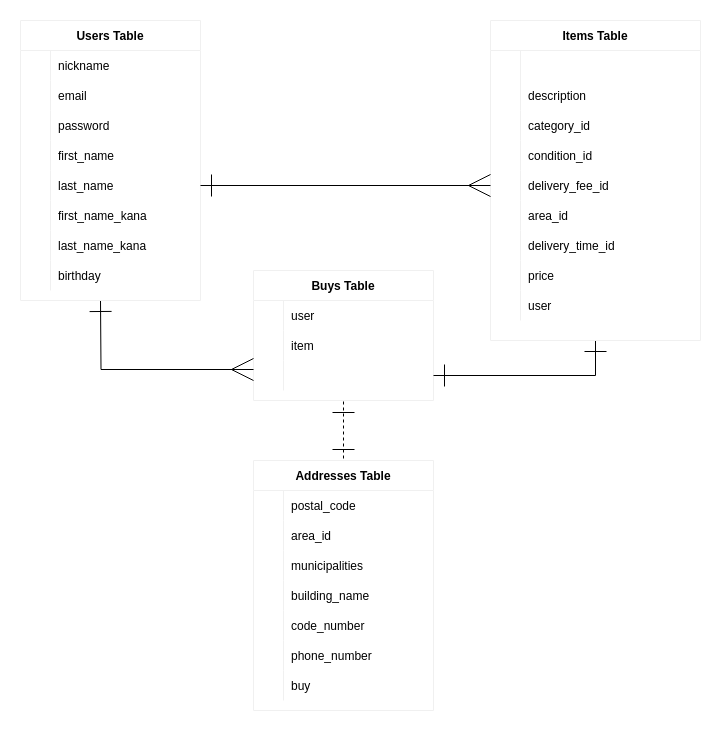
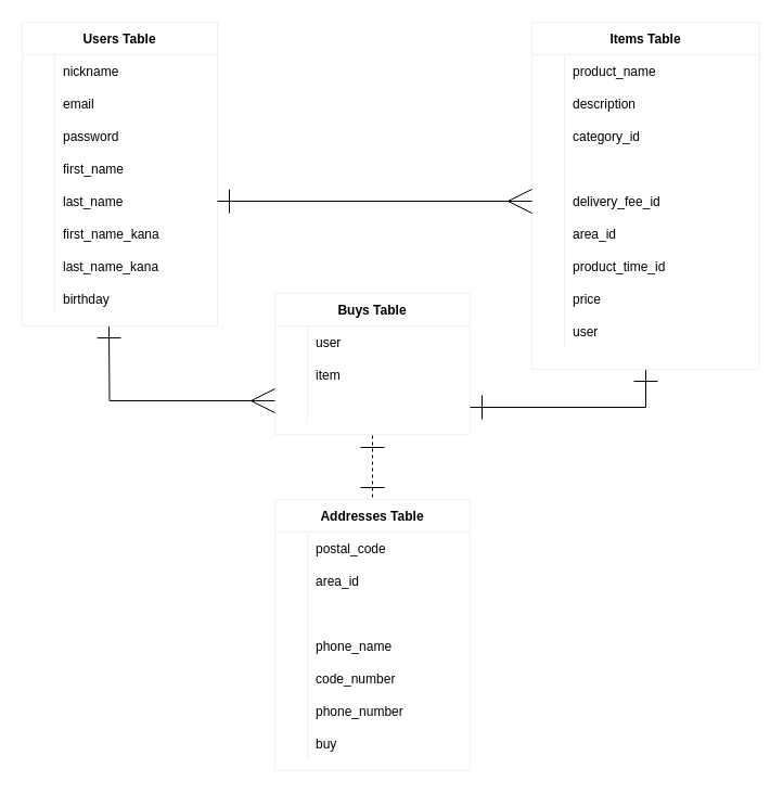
+ <mxCell id="18" value="product_name" style="shape=partialRectangle;connectable=0;fillColor=none;top=0;left=0;bottom=0;right=0;align=left;spacingLeft=6;overflow=hidden;" parent="16" vertex="1"><mxGeometry x="30" width="180" height="30" as="geometry" /></mxCell>
- <mxCell id="27" value="condition_id" style="shape=partialRectangle;connectable=0;fillColor=none;top=0;left=0;bottom=0;right=0;align=left;spacingLeft=6;overflow=hidden;" parent="25" vertex="1"><mxGeometry x="30" width="180" height="30" as="geometry" /></mxCell>
- <mxCell id="36" value="delivery_time_id" style="shape=partialRectangle;connectable=0;fillColor=none;top=0;left=0;bottom=0;right=0;align=left;spacingLeft=6;overflow=hidden;" vertex="1" parent="34"><mxGeometry x="30" width="180" height="30" as="geometry" /></mxCell>
+ <mxCell id="36" value="product_time_id" style="shape=partialRectangle;connectable=0;fillColor=none;top=0;left=0;bottom=0;right=0;align=left;spacingLeft=6;overflow=hidden;" vertex="1" parent="34"><mxGeometry x="30" width="180" height="30" as="geometry" /></mxCell>
- <mxCell id="52" value="municipalities" style="shape=partialRectangle;connectable=0;fillColor=none;top=0;left=0;bottom=0;right=0;align=left;spacingLeft=6;overflow=hidden;" parent="50" vertex="1"><mxGeometry x="30" width="150" height="30" as="geometry" /></mxCell>
- <mxCell id="55" value="building_name" style="shape=partialRectangle;connectable=0;fillColor=none;top=0;left=0;bottom=0;right=0;align=left;spacingLeft=6;overflow=hidden;" vertex="1" parent="53"><mxGeometry x="30" width="150" height="30" as="geometry" /></mxCell>
+ <mxCell id="55" value="phone_name" style="shape=partialRectangle;connectable=0;fillColor=none;top=0;left=0;bottom=0;right=0;align=left;spacingLeft=6;overflow=hidden;" vertex="1" parent="53"><mxGeometry x="30" width="150" height="30" as="geometry" /></mxCell>
